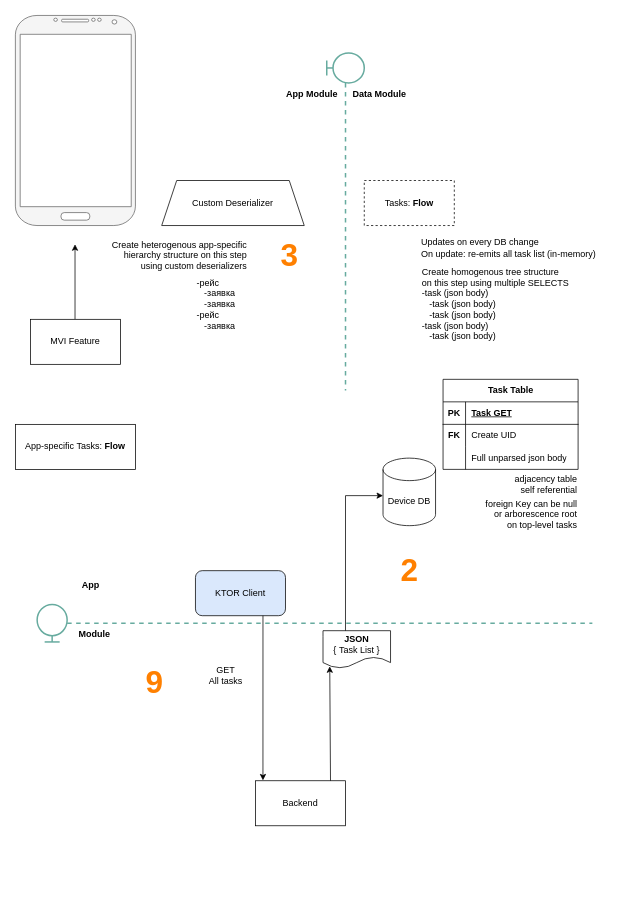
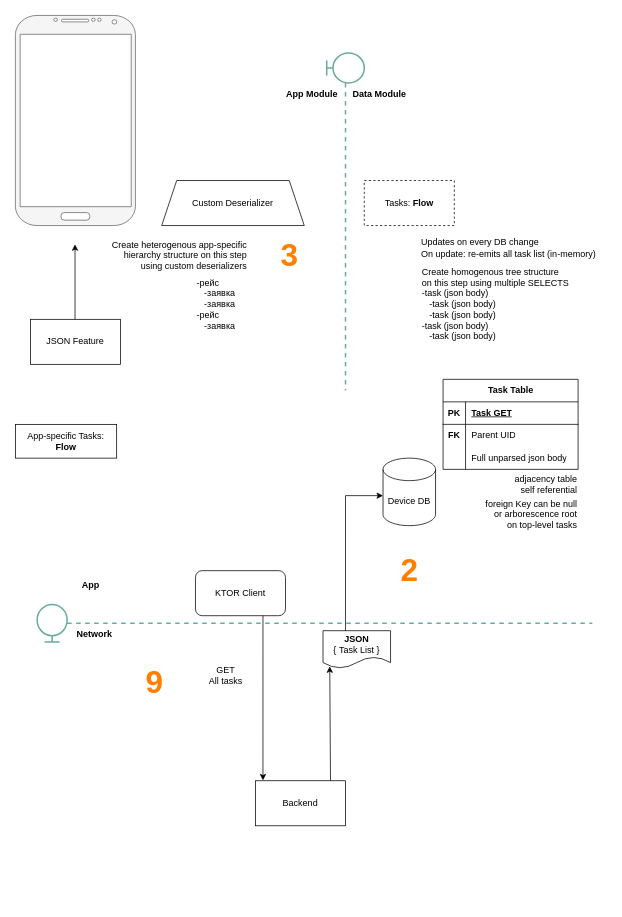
- <mxCell id="35" value="MVI Feature" style="whiteSpace=wrap;html=1;" vertex="1" parent="1"><mxGeometry x="40" y="425" width="120" height="60" as="geometry" /></mxCell>
+ <mxCell id="35" value="JSON Feature" style="whiteSpace=wrap;html=1;" vertex="1" parent="1"><mxGeometry x="40" y="425" width="120" height="60" as="geometry" /></mxCell>
- <mxCell id="17" value="Create UID" style="shape=partialRectangle;connectable=0;fillColor=none;top=0;left=0;bottom=0;right=0;align=left;spacingLeft=6;overflow=hidden;whiteSpace=wrap;html=1;" vertex="1" parent="15"><mxGeometry x="30" width="150" height="30" as="geometry"><mxRectangle width="150" height="30" as="alternateBounds" /></mxGeometry></mxCell>
+ <mxCell id="17" value="Parent UID" style="shape=partialRectangle;connectable=0;fillColor=none;top=0;left=0;bottom=0;right=0;align=left;spacingLeft=6;overflow=hidden;whiteSpace=wrap;html=1;" vertex="1" parent="15"><mxGeometry x="30" width="150" height="30" as="geometry"><mxRectangle width="150" height="30" as="alternateBounds" /></mxGeometry></mxCell>
- <mxCell id="33" value="App-specific Tasks: &lt;b&gt;Flow&lt;/b&gt;" style="whiteSpace=wrap;html=1;" vertex="1" parent="1"><mxGeometry x="20" y="565" width="160" height="60" as="geometry" /></mxCell>
+ <mxCell id="33" value="App-specific Tasks: &lt;b&gt;Flow&lt;/b&gt;" style="whiteSpace=wrap;html=1;" vertex="1" parent="1"><mxGeometry x="20" y="565" width="135" height="45" as="geometry" /></mxCell>
- <mxCell id="4" value="KTOR Client" style="rounded=1;whiteSpace=wrap;html=1;fillColor=#dae8fc;" vertex="1" parent="1"><mxGeometry x="260" y="760" width="120" height="60" as="geometry" /></mxCell>
+ <mxCell id="4" value="KTOR Client" style="rounded=1;whiteSpace=wrap;html=1;" vertex="1" parent="1"><mxGeometry x="260" y="760" width="120" height="60" as="geometry" /></mxCell>
- <mxCell id="24" value="Module" style="text;html=1;align=center;verticalAlign=middle;resizable=0;points=[];autosize=1;strokeColor=none;fillColor=none;fontStyle=1" vertex="1" parent="1"><mxGeometry x="90" y="830" width="70" height="30" as="geometry" /></mxCell>
+ <mxCell id="24" value="Network" style="text;html=1;align=center;verticalAlign=middle;resizable=0;points=[];autosize=1;strokeColor=none;fillColor=none;fontStyle=1" vertex="1" parent="1"><mxGeometry x="90" y="830" width="70" height="30" as="geometry" /></mxCell>
